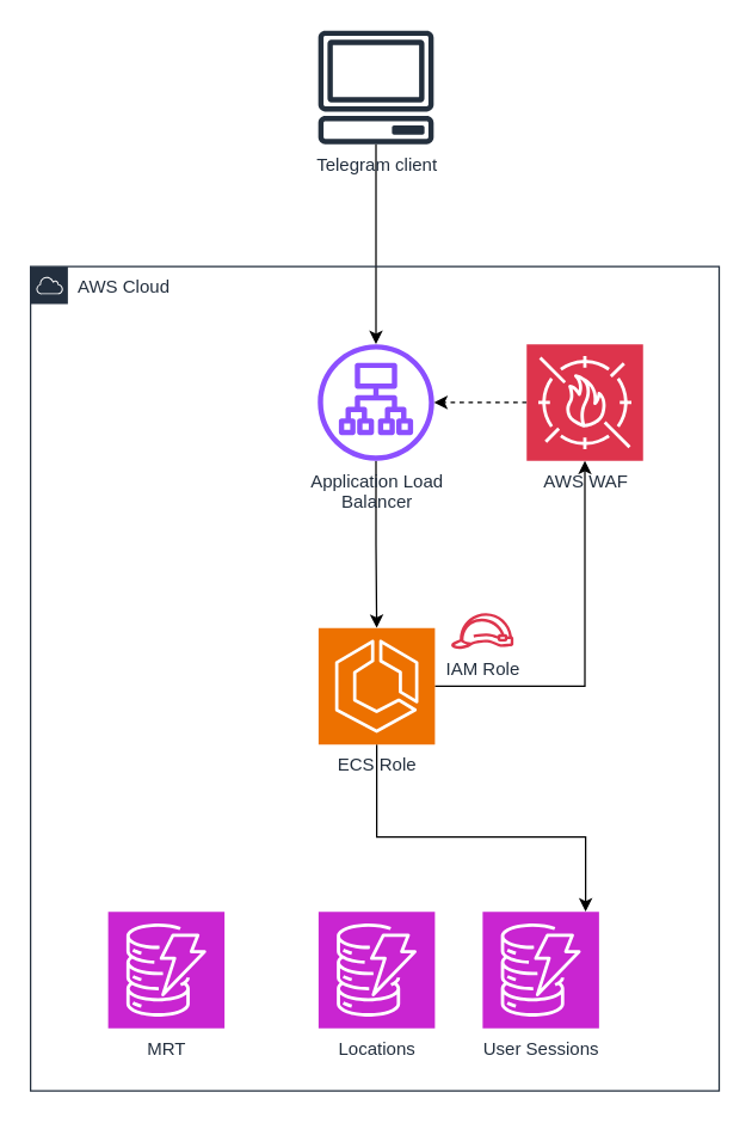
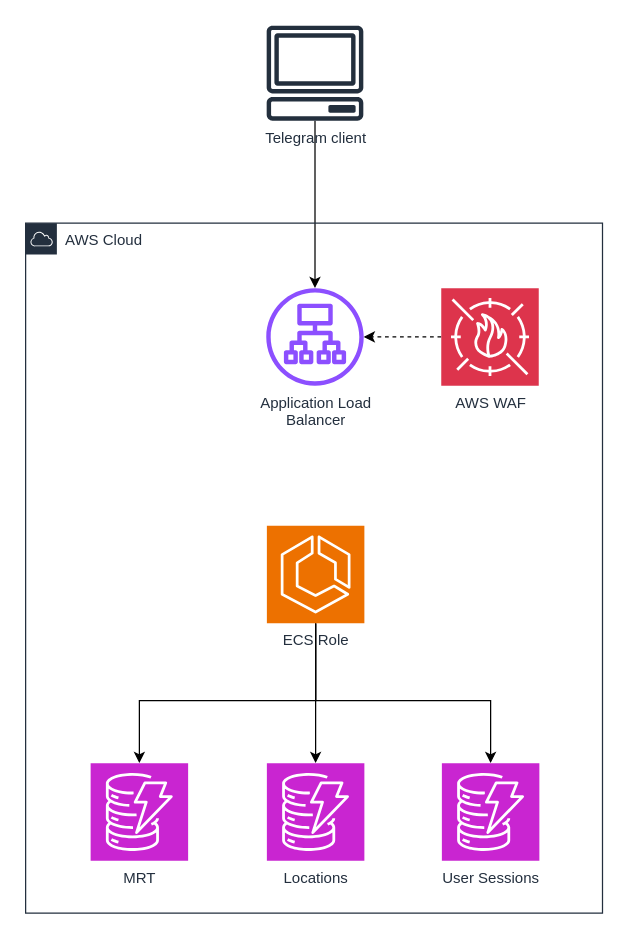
- <mxCell id="4" style="edgeStyle=orthogonalEdgeStyle;rounded=0;orthogonalLoop=1;jettySize=auto;html=1;" edge="1" parent="1" source="5" target="11"><mxGeometry relative="1" as="geometry" /></mxCell>
- <mxCell id="15" value="IAM Role" style="sketch=0;outlineConnect=0;fontColor=#232F3E;gradientColor=none;fillColor=#DD344C;strokeColor=none;dashed=0;verticalLabelPosition=bottom;verticalAlign=top;align=center;html=1;fontSize=12;fontStyle=0;aspect=fixed;pointerEvents=1;shape=mxgraph.aws4.role;" vertex="1" parent="1"><mxGeometry x="301.5" y="410" width="42.55" height="24" as="geometry" /></mxCell>
- <mxCell id="8" style="edgeStyle=orthogonalEdgeStyle;rounded=0;orthogonalLoop=1;jettySize=auto;html=1;" edge="1" parent="1" source="11" target="7"><mxGeometry relative="1" as="geometry" /></mxCell>
+ <mxCell id="8" style="edgeStyle=orthogonalEdgeStyle;rounded=0;orthogonalLoop=1;jettySize=auto;html=1;" edge="1" parent="1" source="11" target="12"><mxGeometry relative="1" as="geometry" /></mxCell>
+ <mxCell id="10" style="edgeStyle=orthogonalEdgeStyle;rounded=0;orthogonalLoop=1;jettySize=auto;html=1;" edge="1" parent="1" source="11" target="14"><mxGeometry relative="1" as="geometry"><Array as="points"><mxPoint x="252" y="560" /><mxPoint x="111" y="560" /></Array></mxGeometry></mxCell>
- <mxCell id="13" value="User Sessions" style="sketch=0;points=[[0,0,0],[0.25,0,0],[0.5,0,0],[0.75,0,0],[1,0,0],[0,1,0],[0.25,1,0],[0.5,1,0],[0.75,1,0],[1,1,0],[0,0.25,0],[0,0.5,0],[0,0.75,0],[1,0.25,0],[1,0.5,0],[1,0.75,0]];outlineConnect=0;fontColor=#232F3E;fillColor=#C925D1;strokeColor=#ffffff;dashed=0;verticalLabelPosition=bottom;verticalAlign=top;align=center;html=1;fontSize=12;fontStyle=0;aspect=fixed;shape=mxgraph.aws4.resourceIcon;resIcon=mxgraph.aws4.dynamodb;container=0;" vertex="1" parent="1"><mxGeometry x="323" y="610" width="78" height="78" as="geometry" /></mxCell>
+ <mxCell id="13" value="User Sessions" style="sketch=0;points=[[0,0,0],[0.25,0,0],[0.5,0,0],[0.75,0,0],[1,0,0],[0,1,0],[0.25,1,0],[0.5,1,0],[0.75,1,0],[1,1,0],[0,0.25,0],[0,0.5,0],[0,0.75,0],[1,0.25,0],[1,0.5,0],[1,0.75,0]];outlineConnect=0;fontColor=#232F3E;fillColor=#C925D1;strokeColor=#ffffff;dashed=0;verticalLabelPosition=bottom;verticalAlign=top;align=center;html=1;fontSize=12;fontStyle=0;aspect=fixed;shape=mxgraph.aws4.resourceIcon;resIcon=mxgraph.aws4.dynamodb;container=0;" vertex="1" parent="1"><mxGeometry x="353" y="610" width="78" height="78" as="geometry" /></mxCell>
